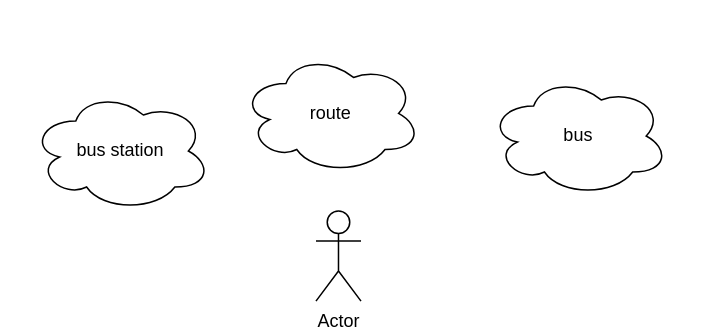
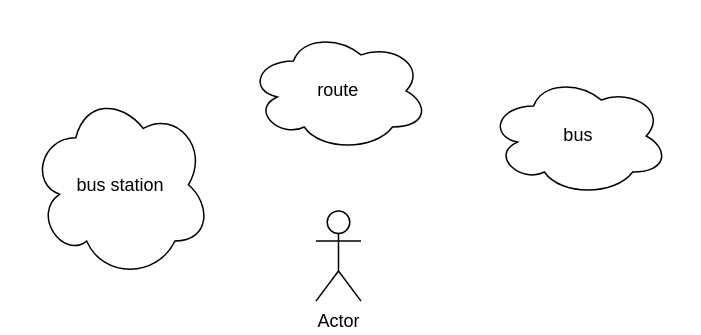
- <mxCell id="3" value="route" style="ellipse;shape=cloud;whiteSpace=wrap;html=1;" vertex="1" parent="1"><mxGeometry x="160" y="35" width="120" height="80" as="geometry" /></mxCell>
+ <mxCell id="3" value="route" style="ellipse;shape=cloud;whiteSpace=wrap;html=1;" vertex="1" parent="1"><mxGeometry x="165" y="20" width="120" height="80" as="geometry" /></mxCell>
- <mxCell id="5" value="bus station" style="ellipse;shape=cloud;whiteSpace=wrap;html=1;" vertex="1" parent="1"><mxGeometry x="20" y="60" width="120" height="80" as="geometry" /></mxCell>
+ <mxCell id="5" value="bus station" style="ellipse;shape=cloud;whiteSpace=wrap;html=1;" vertex="1" parent="1"><mxGeometry x="20" y="60" width="120" height="125" as="geometry" /></mxCell>
